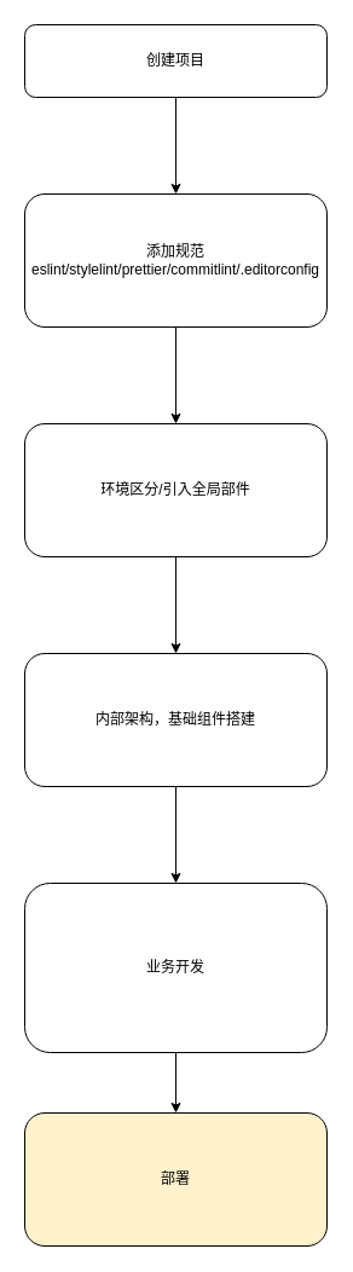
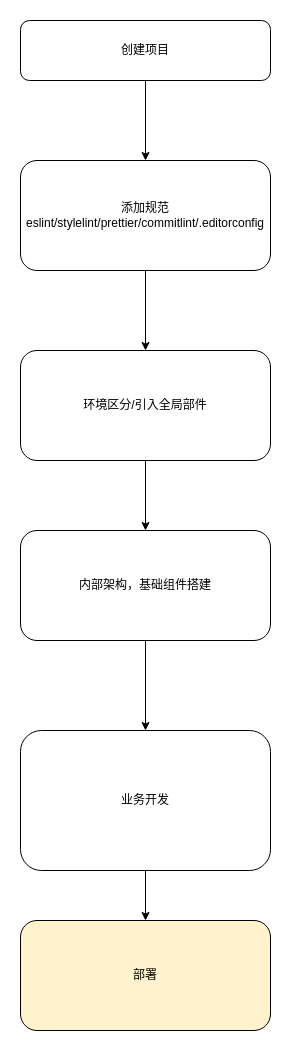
- <mxCell id="9" value="内部架构，基础组件搭建" style="rounded=1;whiteSpace=wrap;html=1;align=center;" parent="1" vertex="1"><mxGeometry x="20" y="540" width="250" height="110" as="geometry" /></mxCell>
+ <mxCell id="9" value="内部架构，基础组件搭建" style="rounded=1;whiteSpace=wrap;html=1;align=center;" parent="1" vertex="1"><mxGeometry x="20" y="530" width="250" height="110" as="geometry" /></mxCell>
